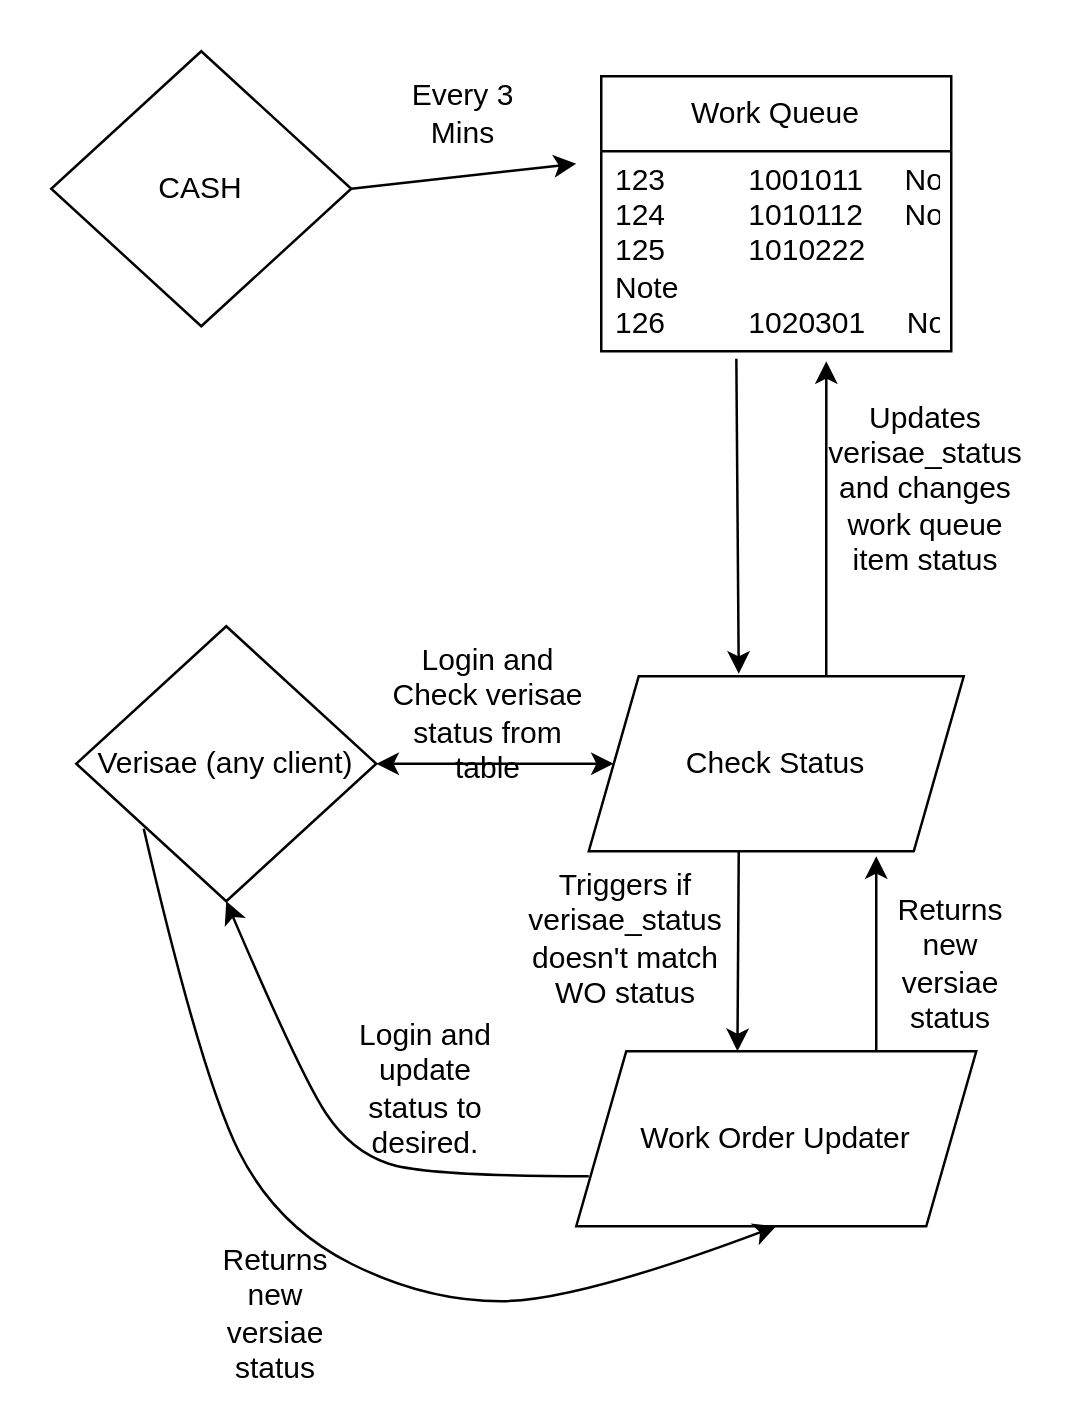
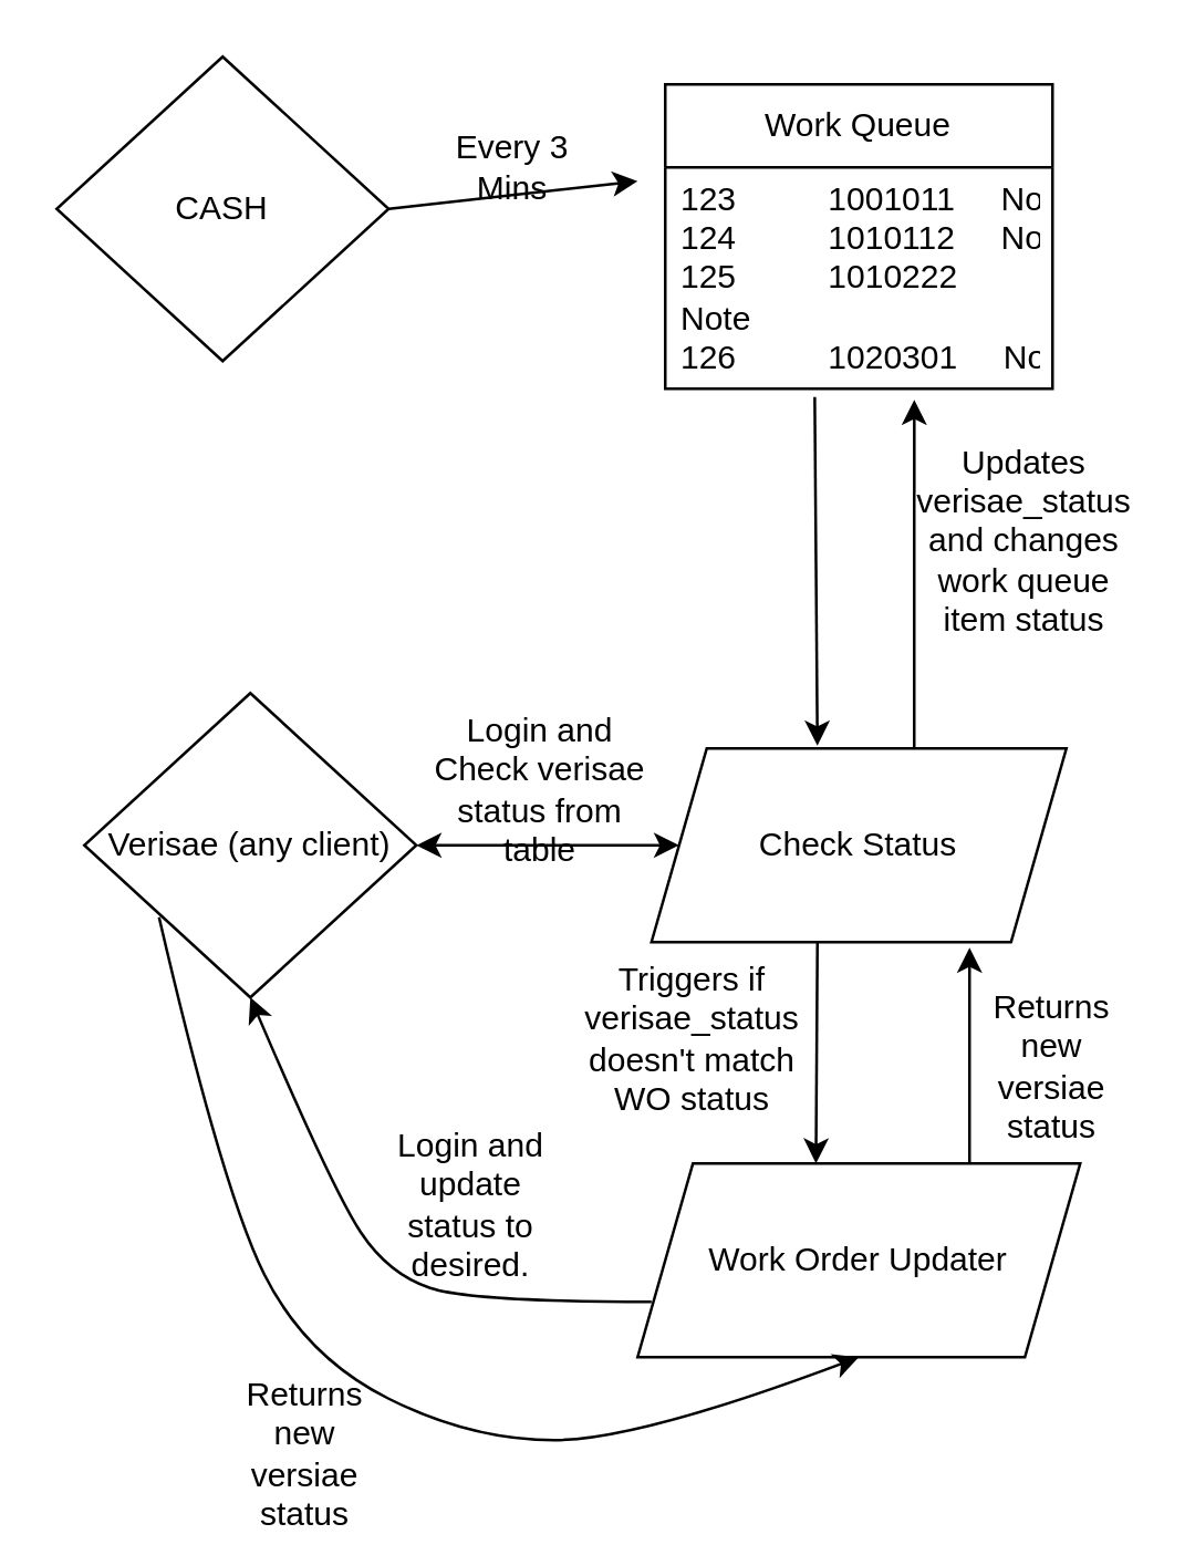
- <mxCell id="4" value="Every 3 Mins" style="text;html=1;align=center;verticalAlign=middle;whiteSpace=wrap;rounded=0;" vertex="1" parent="1"><mxGeometry x="155" y="30" width="60" height="30" as="geometry" /></mxCell>
+ <mxCell id="4" value="Every 3 Mins" style="text;html=1;align=center;verticalAlign=middle;whiteSpace=wrap;rounded=0;" vertex="1" parent="1"><mxGeometry x="155" y="45" width="60" height="30" as="geometry" /></mxCell>
